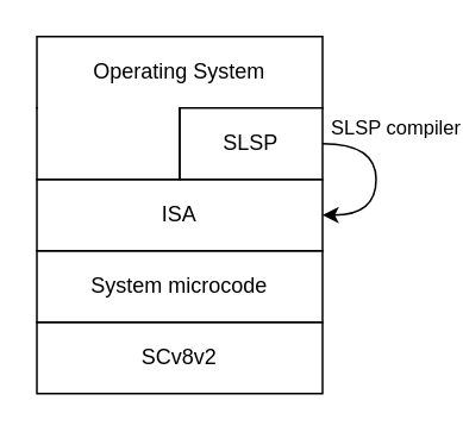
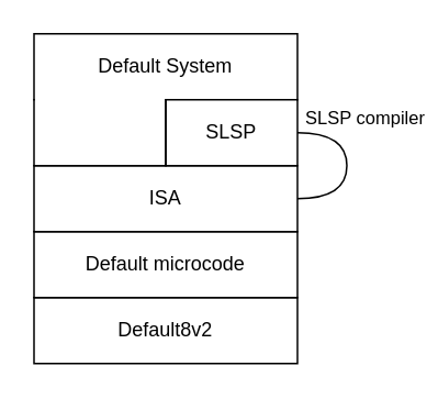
- <mxCell id="10" value="Operating System" style="text;html=1;align=center;verticalAlign=middle;whiteSpace=wrap;rounded=0;" vertex="1" parent="1"><mxGeometry x="45" y="25" width="110" height="30" as="geometry" /></mxCell>
+ <mxCell id="10" value="Default System" style="text;html=1;align=center;verticalAlign=middle;whiteSpace=wrap;rounded=0;" vertex="1" parent="1"><mxGeometry x="45" y="25" width="110" height="30" as="geometry" /></mxCell>
- <mxCell id="6" style="edgeStyle=orthogonalEdgeStyle;rounded=0;orthogonalLoop=1;jettySize=auto;html=1;exitX=1;exitY=0.5;exitDx=0;exitDy=0;entryX=1;entryY=0.5;entryDx=0;entryDy=0;curved=1;" edge="1" parent="1" source="8" target="5"><mxGeometry relative="1" as="geometry"><mxPoint x="190" y="120" as="targetPoint" /><Array as="points"><mxPoint x="210" y="80" /><mxPoint x="210" y="120" /></Array></mxGeometry></mxCell>
+ <mxCell id="6" style="edgeStyle=orthogonalEdgeStyle;rounded=0;orthogonalLoop=1;jettySize=auto;html=1;exitX=1;exitY=0.5;exitDx=0;exitDy=0;entryX=1;entryY=0.5;entryDx=0;entryDy=0;curved=1;endArrow=none;" edge="1" parent="1" source="8" target="5"><mxGeometry relative="1" as="geometry"><mxPoint x="190" y="120" as="targetPoint" /><Array as="points"><mxPoint x="210" y="80" /><mxPoint x="210" y="120" /></Array></mxGeometry></mxCell>
- <mxCell id="4" value="System microcode" style="rounded=0;whiteSpace=wrap;html=1;fillColor=none;" vertex="1" parent="1"><mxGeometry x="20" y="140" width="160" height="40" as="geometry" /></mxCell>
+ <mxCell id="4" value="Default microcode" style="rounded=0;whiteSpace=wrap;html=1;fillColor=none;" vertex="1" parent="1"><mxGeometry x="20" y="140" width="160" height="40" as="geometry" /></mxCell>
- <mxCell id="3" value="SCv8v2" style="rounded=0;whiteSpace=wrap;html=1;fillColor=none;" vertex="1" parent="1"><mxGeometry x="20" y="180" width="160" height="40" as="geometry" /></mxCell>
+ <mxCell id="3" value="Default8v2" style="rounded=0;whiteSpace=wrap;html=1;fillColor=none;" vertex="1" parent="1"><mxGeometry x="20" y="180" width="160" height="40" as="geometry" /></mxCell>
